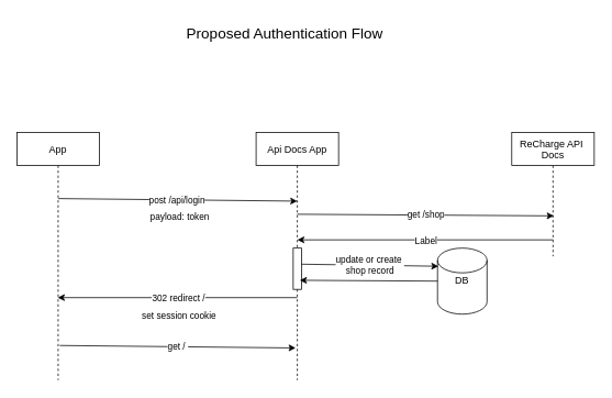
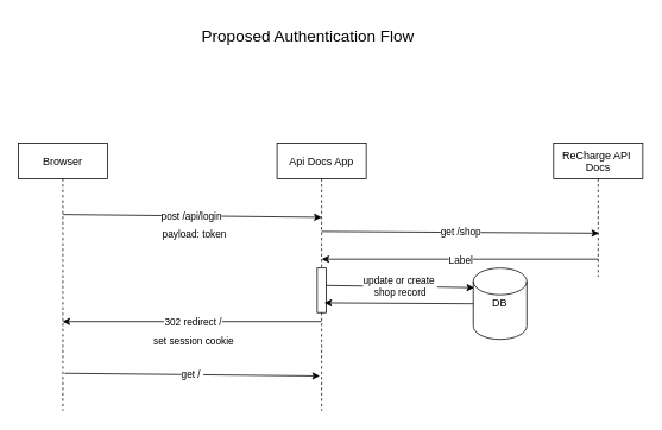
- <mxCell id="5" value="App" style="shape=umlLifeline;perimeter=lifelinePerimeter;container=1;collapsible=0;recursiveResize=0;rounded=0;shadow=0;strokeWidth=1;" vertex="1" parent="1"><mxGeometry x="20" y="160" width="100" height="300" as="geometry" /></mxCell>
+ <mxCell id="5" value="Browser" style="shape=umlLifeline;perimeter=lifelinePerimeter;container=1;collapsible=0;recursiveResize=0;rounded=0;shadow=0;strokeWidth=1;" vertex="1" parent="1"><mxGeometry x="20" y="160" width="100" height="300" as="geometry" /></mxCell>
